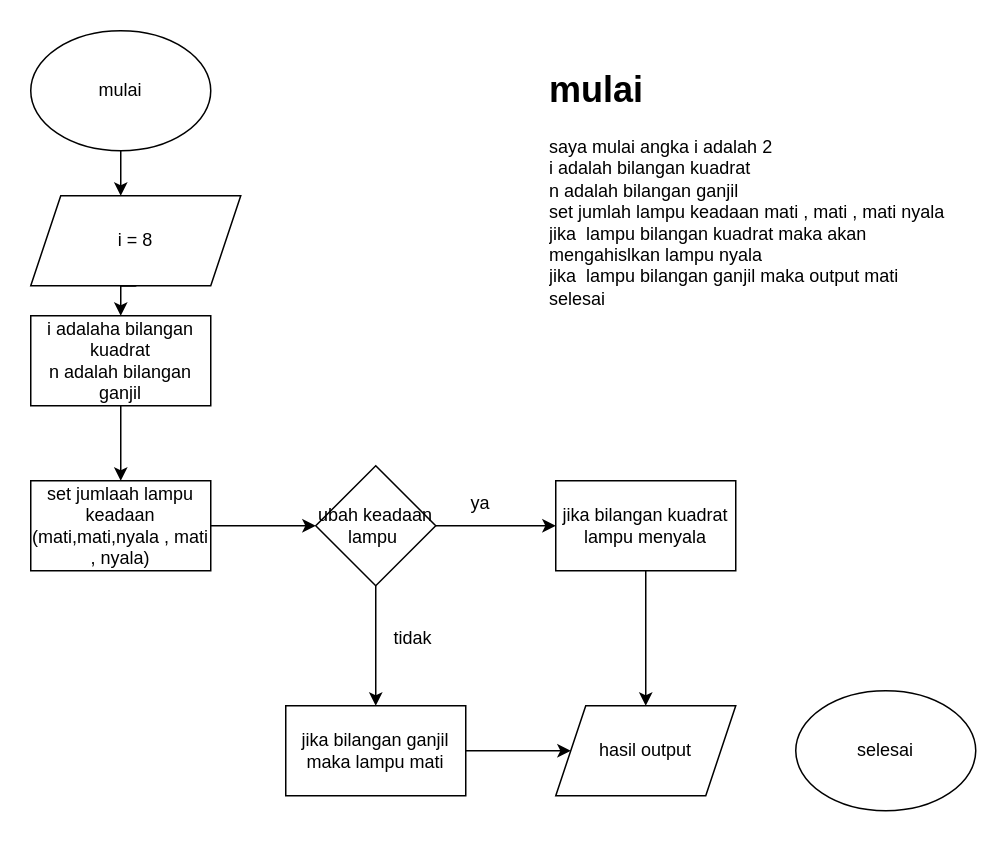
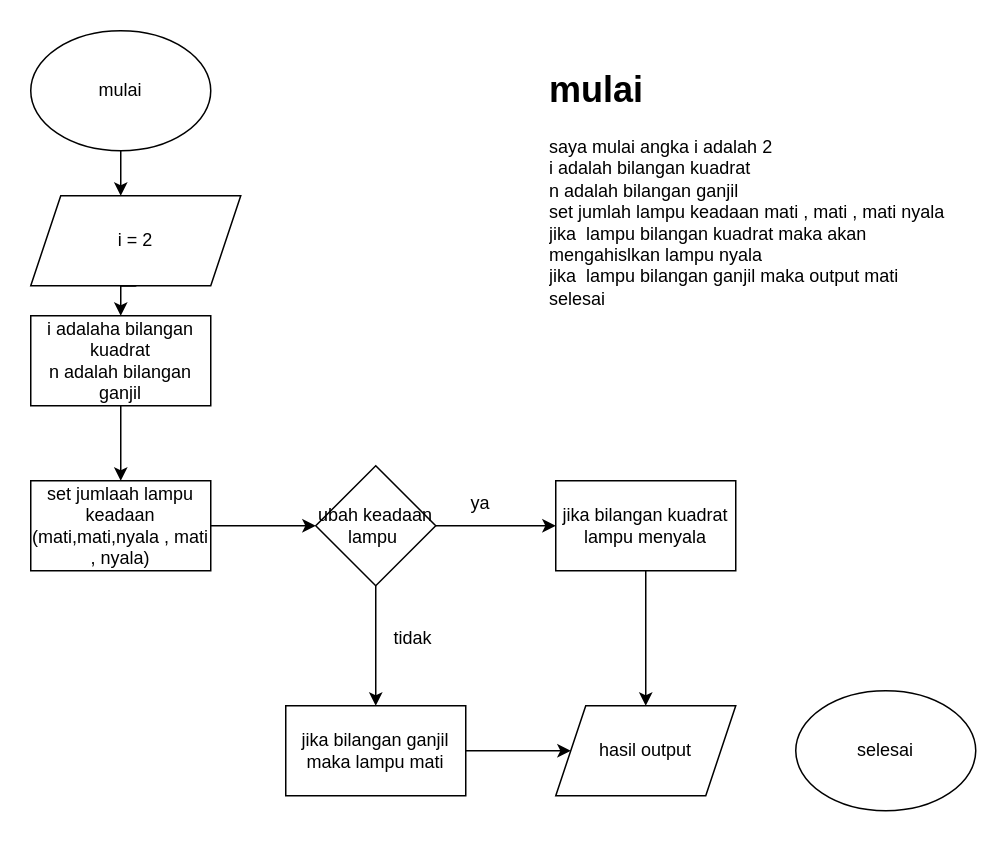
- <mxCell id="8" value="i = 8" style="shape=parallelogram;perimeter=parallelogramPerimeter;whiteSpace=wrap;html=1;fixedSize=1;" vertex="1" parent="1"><mxGeometry x="20" y="130" width="140" height="60" as="geometry" /></mxCell>
+ <mxCell id="8" value="i = 2" style="shape=parallelogram;perimeter=parallelogramPerimeter;whiteSpace=wrap;html=1;fixedSize=1;" vertex="1" parent="1"><mxGeometry x="20" y="130" width="140" height="60" as="geometry" /></mxCell>
